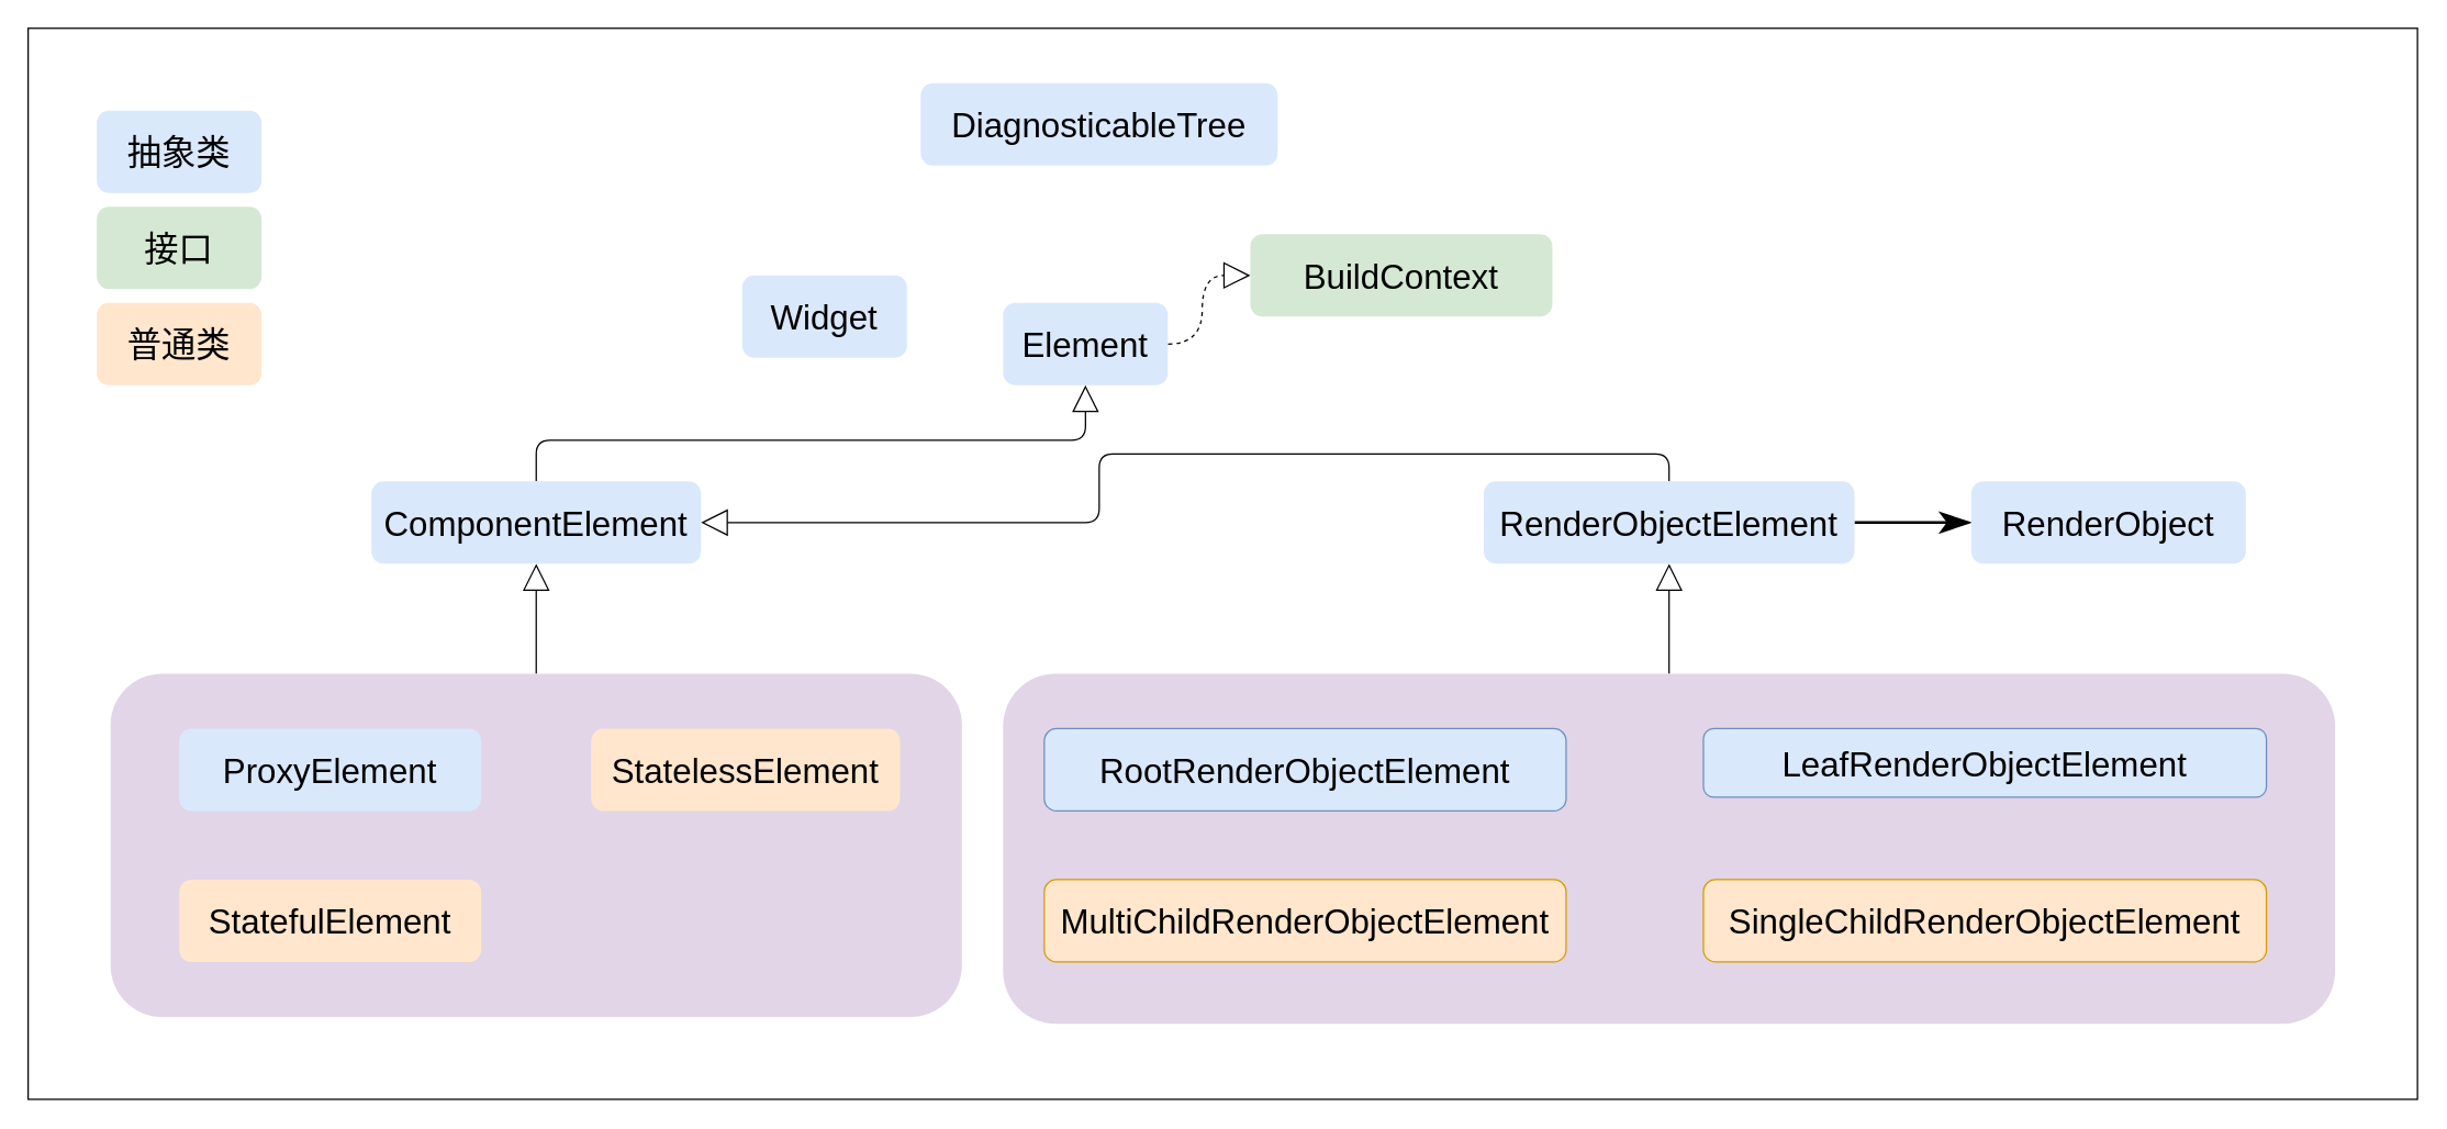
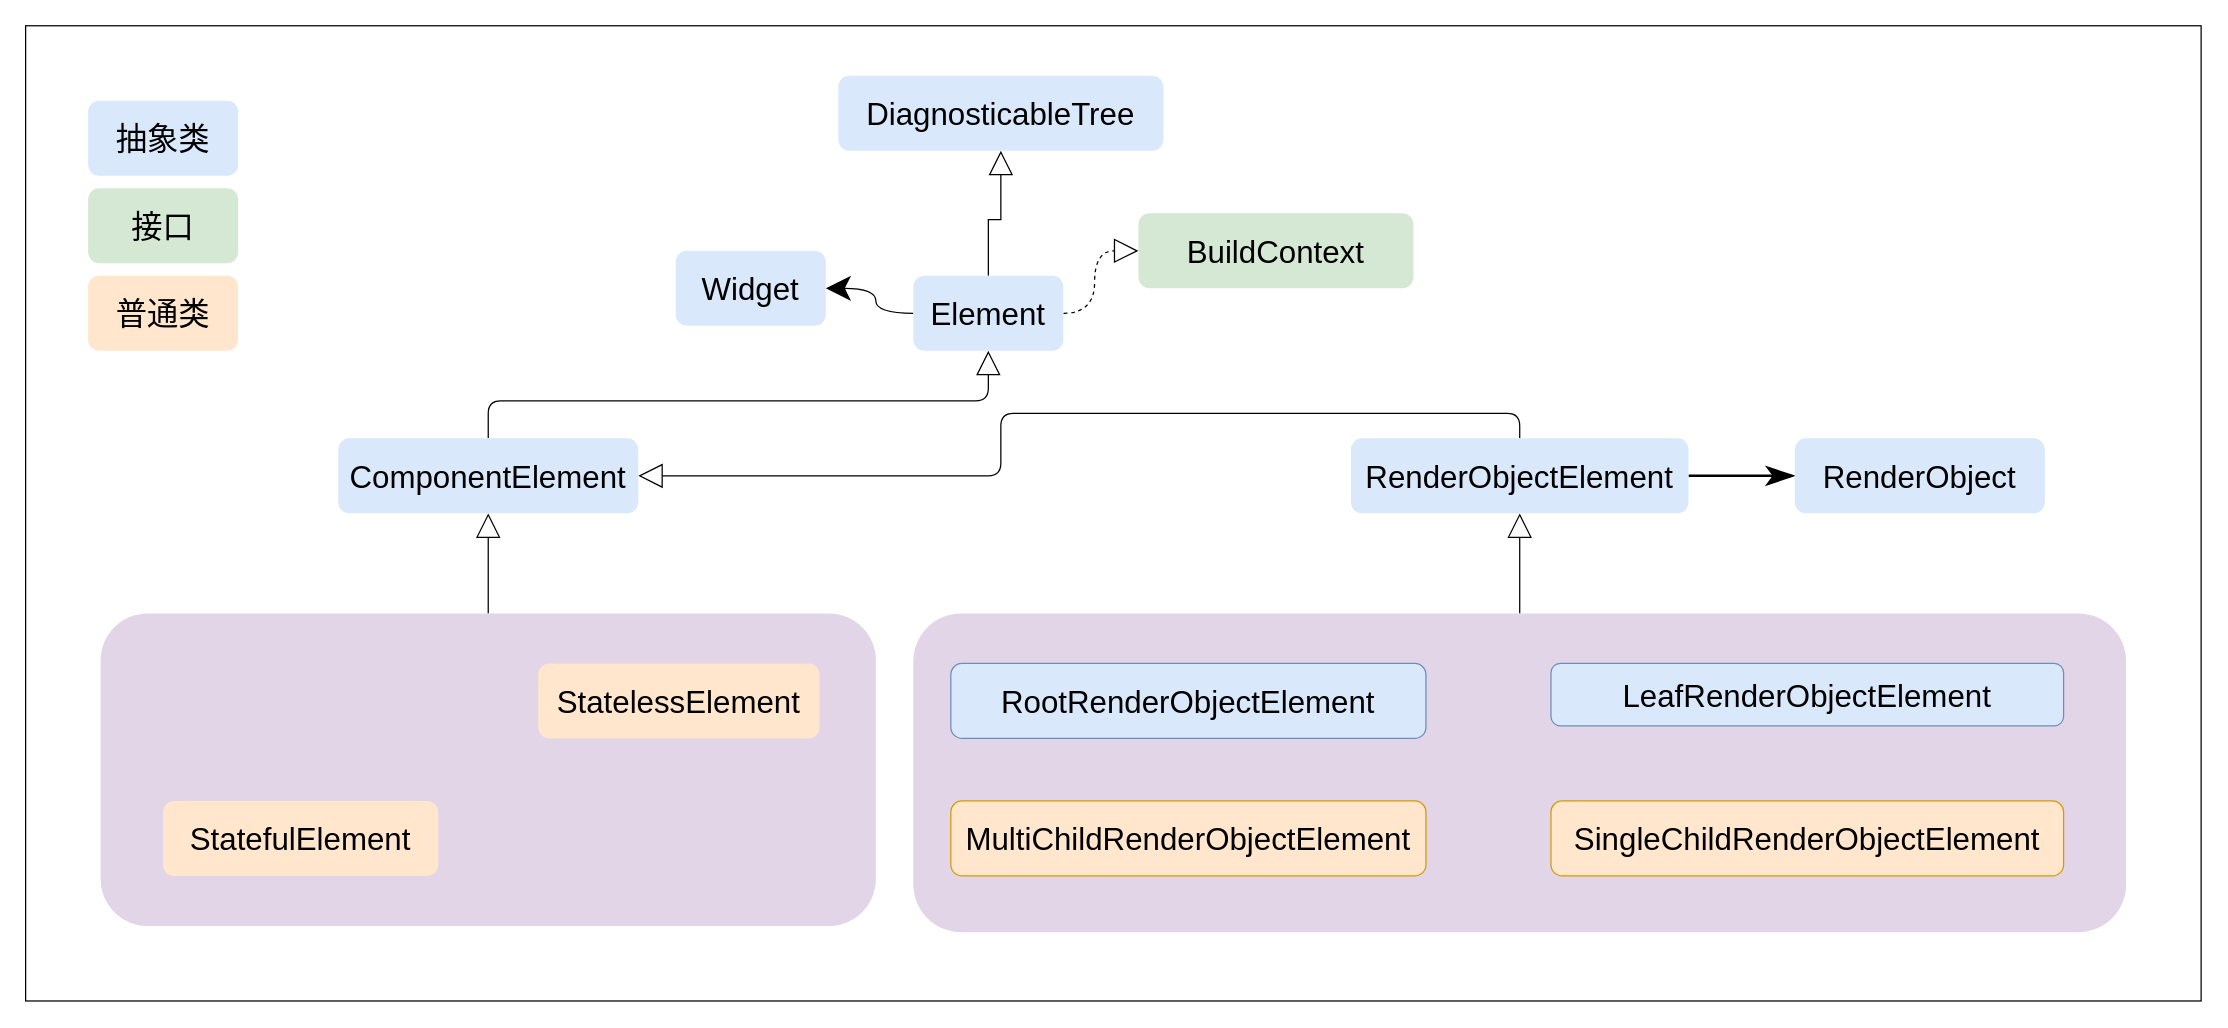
+ <mxCell id="8" style="edgeStyle=orthogonalEdgeStyle;rounded=0;orthogonalLoop=1;jettySize=auto;html=1;exitX=0.5;exitY=0;exitDx=0;exitDy=0;entryX=0.5;entryY=1;entryDx=0;entryDy=0;fontStyle=0;endArrow=block;endFill=0;fontSize=25;endSize=17;" edge="1" parent="1" source="11" target="12"><mxGeometry relative="1" as="geometry" /></mxCell>
+ <mxCell id="10" style="edgeStyle=orthogonalEdgeStyle;curved=1;rounded=1;sketch=0;orthogonalLoop=1;jettySize=auto;html=1;exitX=0;exitY=0.5;exitDx=0;exitDy=0;entryX=1;entryY=0.5;entryDx=0;entryDy=0;endArrow=classic;endFill=1;fontSize=25;fontStyle=0;endSize=17;" edge="1" parent="1" source="11" target="25"><mxGeometry relative="1" as="geometry" /></mxCell>
- <mxCell id="15" value="ProxyElement" style="rounded=1;whiteSpace=wrap;html=1;sketch=0;fontStyle=0;fillColor=#dae8fc;fontSize=25;strokeColor=none;" vertex="1" parent="1"><mxGeometry x="130" y="530" width="220" height="60" as="geometry" /></mxCell>
